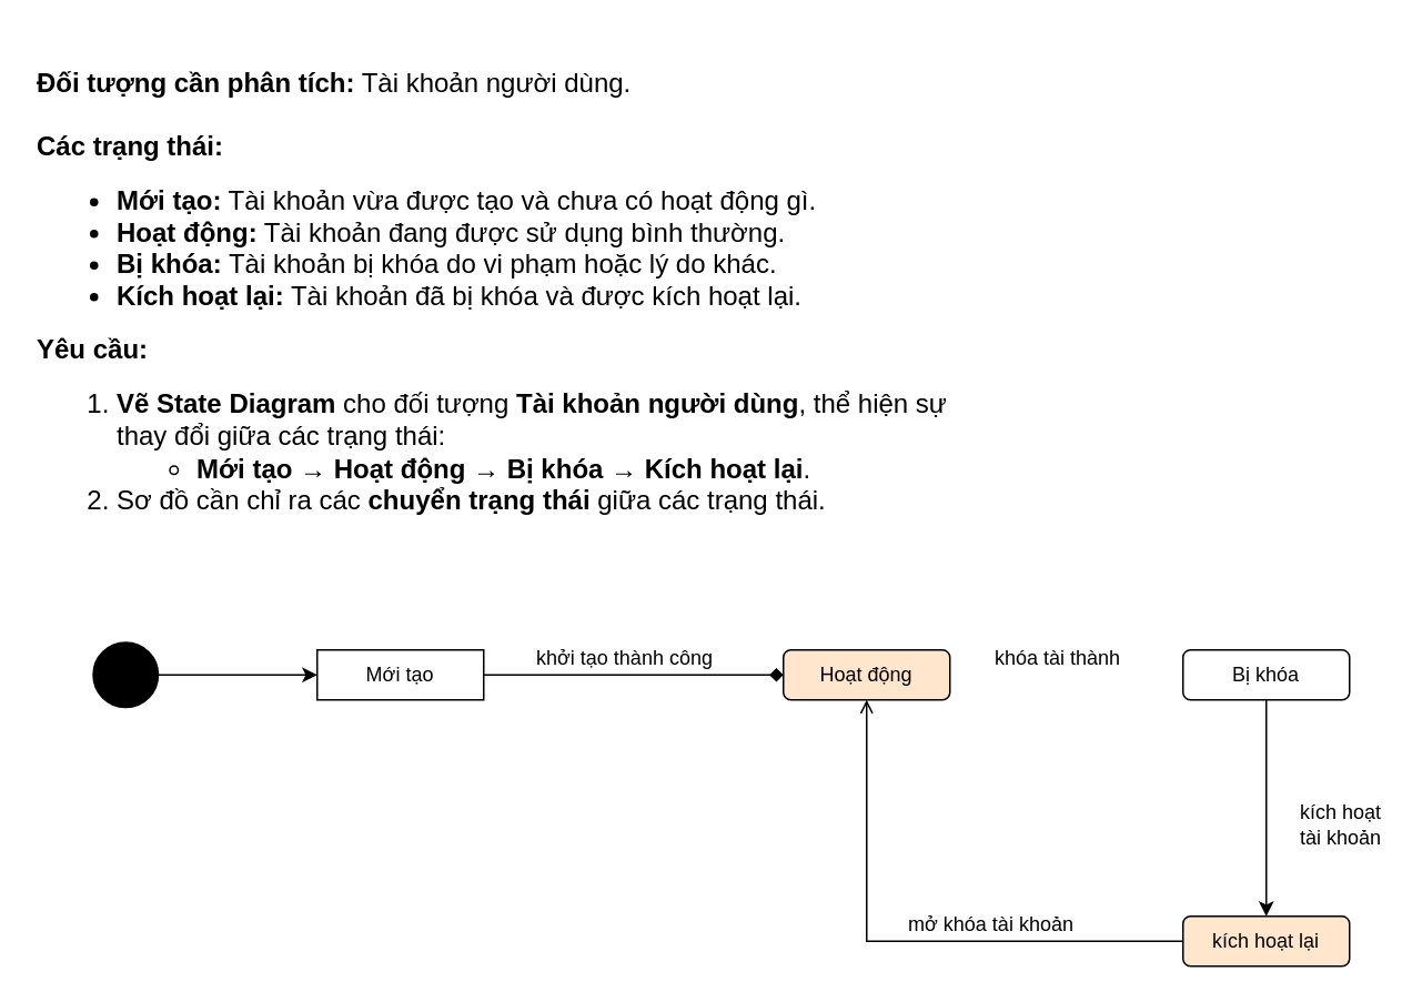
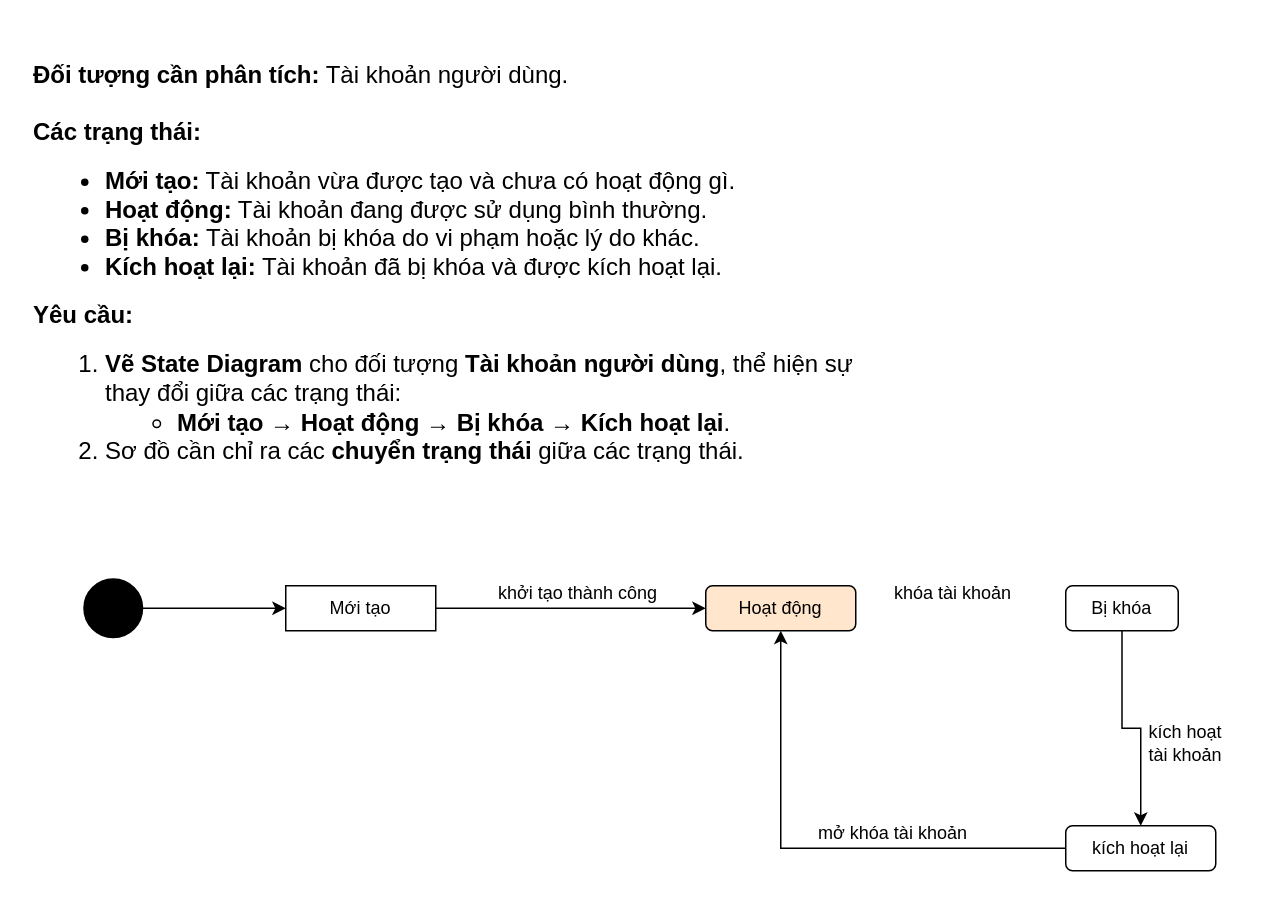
- <mxCell id="8" value="khởi tạo thành công" style="text;html=1;whiteSpace=wrap;strokeColor=none;fillColor=none;align=center;verticalAlign=middle;rounded=0;" vertex="1" parent="1"><mxGeometry x="310" y="380" width="130" height="30" as="geometry" /></mxCell>
+ <mxCell id="8" value="khởi tạo thành công" style="text;html=1;whiteSpace=wrap;strokeColor=none;fillColor=none;align=center;verticalAlign=middle;rounded=0;" vertex="1" parent="1"><mxGeometry x="320" y="380" width="130" height="30" as="geometry" /></mxCell>
- <mxCell id="11" value="khóa tài thành" style="text;html=1;whiteSpace=wrap;strokeColor=none;fillColor=none;align=center;verticalAlign=middle;rounded=0;" vertex="1" parent="1"><mxGeometry x="580" y="380" width="110" height="30" as="geometry" /></mxCell>
+ <mxCell id="11" value="khóa tài khoản" style="text;html=1;whiteSpace=wrap;strokeColor=none;fillColor=none;align=center;verticalAlign=middle;rounded=0;" vertex="1" parent="1"><mxGeometry x="580" y="380" width="110" height="30" as="geometry" /></mxCell>
- <mxCell id="5" style="edgeStyle=orthogonalEdgeStyle;rounded=0;orthogonalLoop=1;jettySize=auto;html=1;entryX=1;entryY=0.5;entryDx=0;entryDy=0;endArrow=diamond;" edge="1" parent="1" source="6" target="7"><mxGeometry relative="1" as="geometry" /></mxCell>
+ <mxCell id="5" style="edgeStyle=orthogonalEdgeStyle;rounded=0;orthogonalLoop=1;jettySize=auto;html=1;entryX=1;entryY=0.5;entryDx=0;entryDy=0;" edge="1" parent="1" source="6" target="7"><mxGeometry relative="1" as="geometry" /></mxCell>
- <mxCell id="10" value="Bị khóa" style="html=1;whiteSpace=wrap;strokeColor=default;flipV=1;direction=west;rounded=1;" vertex="1" parent="1"><mxGeometry x="710" y="390" width="100" height="30" as="geometry" /></mxCell>
+ <mxCell id="10" value="Bị khóa" style="html=1;whiteSpace=wrap;strokeColor=default;flipV=1;direction=west;rounded=1;" vertex="1" parent="1"><mxGeometry x="710" y="390" width="75" height="30" as="geometry" /></mxCell>
- <mxCell id="12" style="edgeStyle=orthogonalEdgeStyle;rounded=0;orthogonalLoop=1;jettySize=auto;html=1;entryX=0.5;entryY=0;entryDx=0;entryDy=0;endArrow=open;" edge="1" parent="1" source="13" target="7"><mxGeometry relative="1" as="geometry" /></mxCell>
+ <mxCell id="12" style="edgeStyle=orthogonalEdgeStyle;rounded=0;orthogonalLoop=1;jettySize=auto;html=1;entryX=0.5;entryY=0;entryDx=0;entryDy=0;" edge="1" parent="1" source="13" target="7"><mxGeometry relative="1" as="geometry" /></mxCell>
- <mxCell id="14" value="kích hoạt tài khoản" style="text;html=1;whiteSpace=wrap;strokeColor=none;fillColor=none;align=center;verticalAlign=middle;rounded=0;" vertex="1" parent="1"><mxGeometry x="775" y="480" width="60" height="30" as="geometry" /></mxCell>
+ <mxCell id="14" value="kích hoạt tài khoản" style="text;html=1;whiteSpace=wrap;strokeColor=none;fillColor=none;align=center;verticalAlign=middle;rounded=0;" vertex="1" parent="1"><mxGeometry x="760" y="480" width="60" height="30" as="geometry" /></mxCell>
- <mxCell id="13" value="kích hoạt lại" style="html=1;whiteSpace=wrap;strokeColor=default;flipV=1;direction=west;rounded=1;fillColor=#ffe6cc;" vertex="1" parent="1"><mxGeometry x="710" y="550" width="100" height="30" as="geometry" /></mxCell>
+ <mxCell id="13" value="kích hoạt lại" style="html=1;whiteSpace=wrap;strokeColor=default;flipV=1;direction=west;rounded=1;" vertex="1" parent="1"><mxGeometry x="710" y="550" width="100" height="30" as="geometry" /></mxCell>
